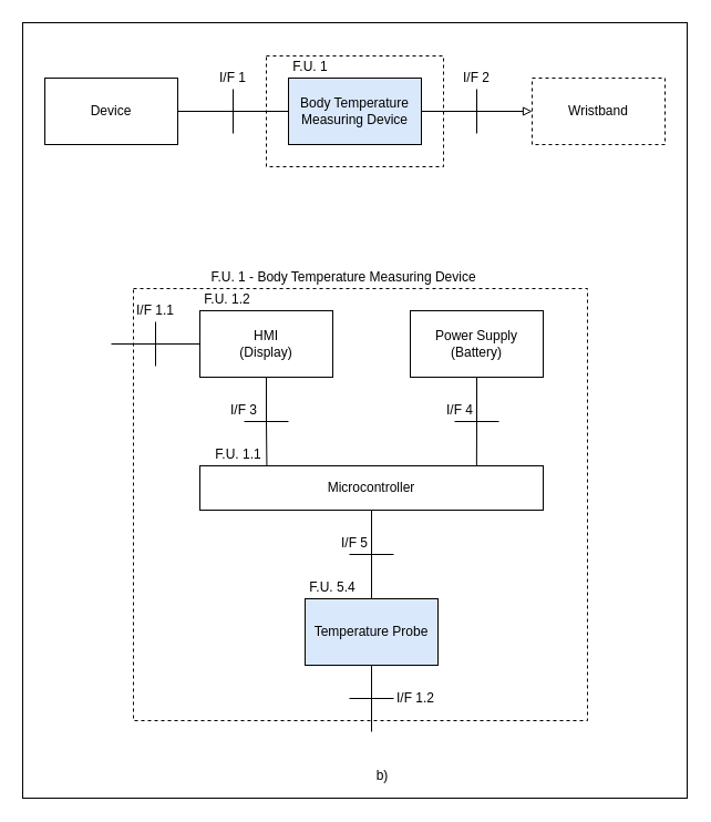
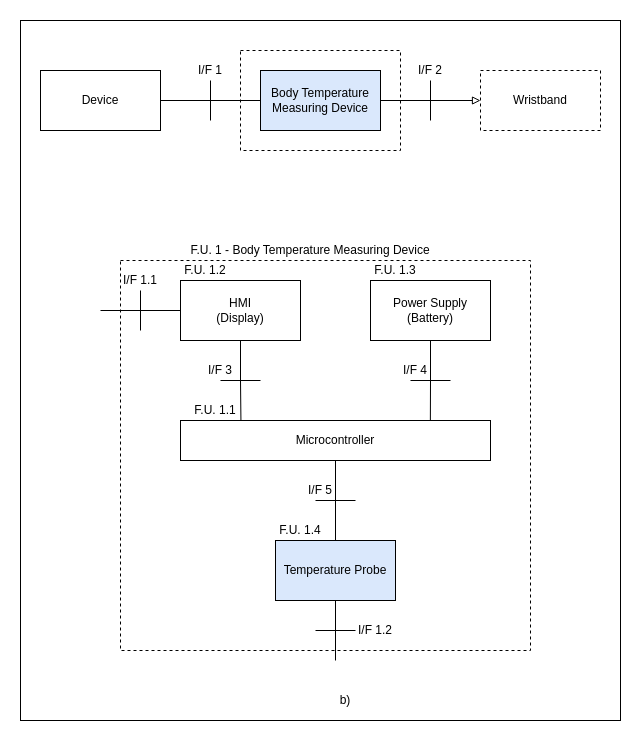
- <mxCell id="12" value="F.U. 1" style="text;html=1;strokeColor=none;fillColor=none;align=center;verticalAlign=middle;whiteSpace=wrap;rounded=0;dashed=1;" parent="1" vertex="1"><mxGeometry x="260" y="50" width="40" height="20" as="geometry" /></mxCell>
+ <mxCell id="26" value="F.U. 1.3" style="text;html=1;strokeColor=none;fillColor=none;align=center;verticalAlign=middle;whiteSpace=wrap;rounded=0;" parent="1" vertex="1"><mxGeometry x="370" y="260" width="50" height="20" as="geometry" /></mxCell>
- <mxCell id="27" value="F.U. 5.4" style="text;html=1;strokeColor=none;fillColor=none;align=center;verticalAlign=middle;whiteSpace=wrap;rounded=0;" parent="1" vertex="1"><mxGeometry x="275" y="520" width="50" height="20" as="geometry" /></mxCell>
+ <mxCell id="27" value="F.U. 1.4" style="text;html=1;strokeColor=none;fillColor=none;align=center;verticalAlign=middle;whiteSpace=wrap;rounded=0;" parent="1" vertex="1"><mxGeometry x="275" y="520" width="50" height="20" as="geometry" /></mxCell>
